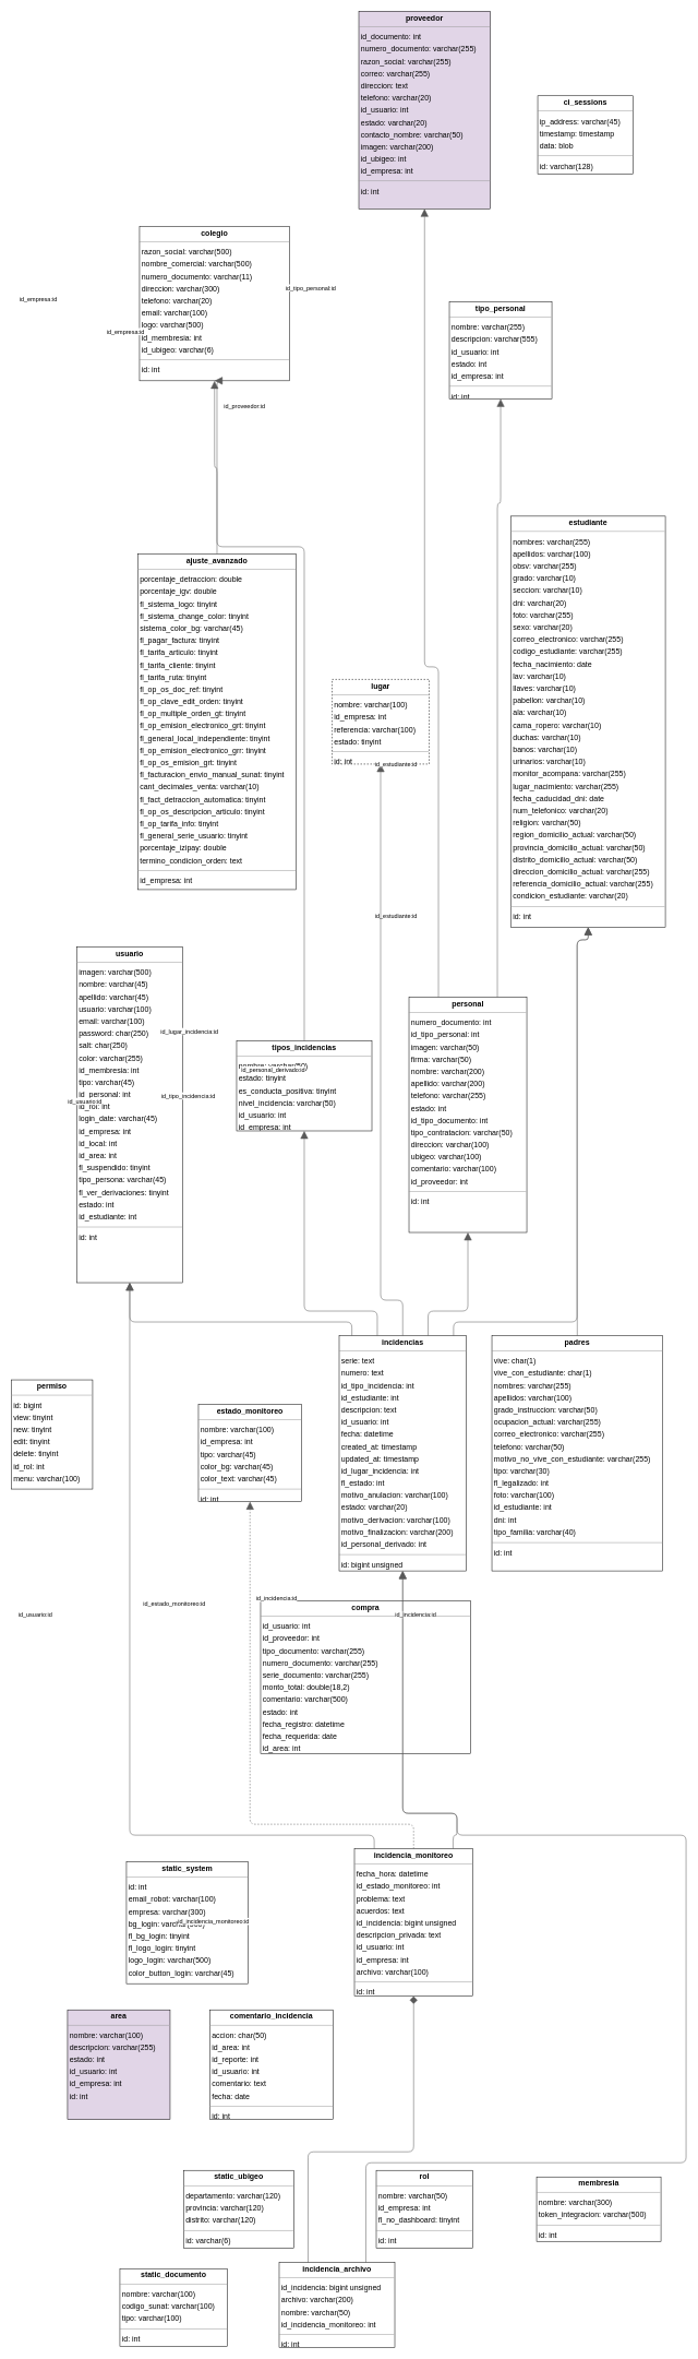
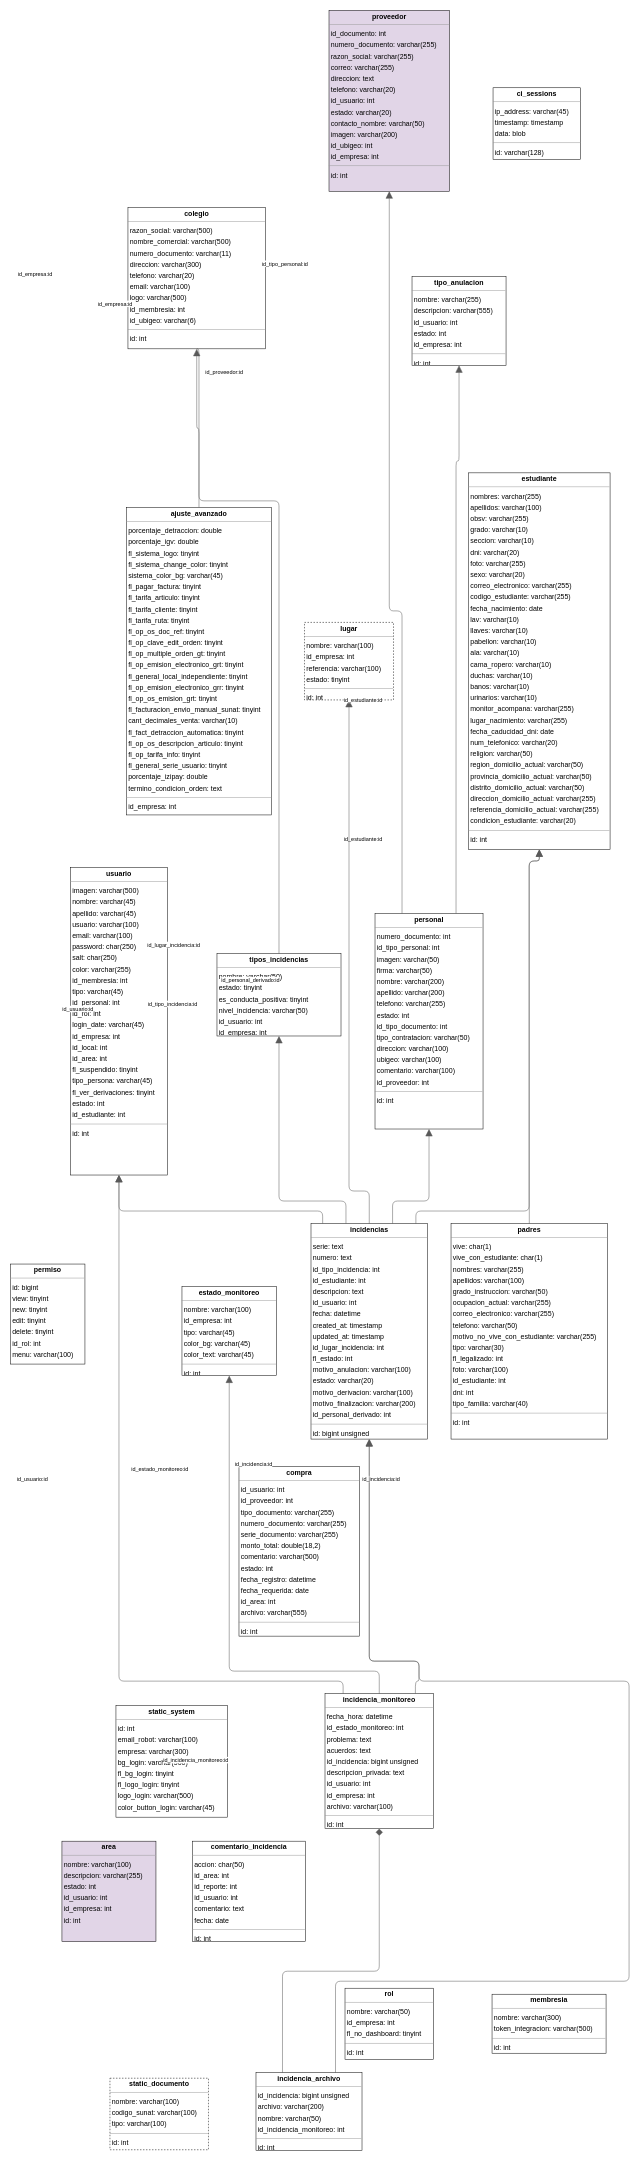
- <mxCell id="23" value="&lt;p style=&quot;margin:0px;margin-top:4px;text-align:center;&quot;&gt;&lt;b&gt;tipo_personal&lt;/b&gt;&lt;/p&gt;&lt;hr size=&quot;1&quot;/&gt;&lt;p style=&quot;margin:0 0 0 4px;line-height:1.6;&quot;&gt; nombre: varchar(255)&lt;br/&gt; descripcion: varchar(555)&lt;br/&gt; id_usuario: int&lt;br/&gt; estado: int&lt;br/&gt; id_empresa: int&lt;/p&gt;&lt;hr size=&quot;1&quot;/&gt;&lt;p style=&quot;margin:0 0 0 4px;line-height:1.6;&quot;&gt; id: int&lt;/p&gt;" style="verticalAlign=top;align=left;overflow=fill;fontSize=14;fontFamily=Helvetica;html=1;rounded=0;shadow=0;comic=0;labelBackgroundColor=none;strokeWidth=1;" parent="1" vertex="1"><mxGeometry x="823" y="552" width="188" height="178" as="geometry" /></mxCell>
+ <mxCell id="23" value="&lt;p style=&quot;margin:0px;margin-top:4px;text-align:center;&quot;&gt;&lt;b&gt;tipo_anulacion&lt;/b&gt;&lt;/p&gt;&lt;hr size=&quot;1&quot;/&gt;&lt;p style=&quot;margin:0 0 0 4px;line-height:1.6;&quot;&gt; nombre: varchar(255)&lt;br/&gt; descripcion: varchar(555)&lt;br/&gt; id_usuario: int&lt;br/&gt; estado: int&lt;br/&gt; id_empresa: int&lt;/p&gt;&lt;hr size=&quot;1&quot;/&gt;&lt;p style=&quot;margin:0 0 0 4px;line-height:1.6;&quot;&gt; id: int&lt;/p&gt;" style="verticalAlign=top;align=left;overflow=fill;fontSize=14;fontFamily=Helvetica;html=1;rounded=0;shadow=0;comic=0;labelBackgroundColor=none;strokeWidth=1;" parent="1" vertex="1"><mxGeometry x="823" y="552" width="188" height="178" as="geometry" /></mxCell>
- <mxCell id="54" value="" style="html=1;rounded=1;edgeStyle=orthogonalEdgeStyle;dashed=0;startArrow=none;endArrow=block;endSize=12;strokeColor=#595959;exitX=0.500;exitY=0.000;exitDx=0;exitDy=0;entryX=0.500;entryY=1.000;entryDx=0;entryDy=0;" parent="1" source="24" target="7" edge="1"><mxGeometry width="50" height="50" relative="1" as="geometry"><Array as="points"><mxPoint x="557" y="1001" /><mxPoint x="397" y="1001" /></Array></mxGeometry></mxCell>
+ <mxCell id="54" value="" style="html=1;rounded=1;edgeStyle=orthogonalEdgeStyle;dashed=0;startArrow=none;endArrow=none;endSize=12;strokeColor=#595959;exitX=0.500;exitY=0.000;exitDx=0;exitDy=0;entryX=0.500;entryY=1.000;entryDx=0;entryDy=0;" parent="1" source="24" target="7" edge="1"><mxGeometry width="50" height="50" relative="1" as="geometry"><Array as="points"><mxPoint x="557" y="1001" /><mxPoint x="397" y="1001" /></Array></mxGeometry></mxCell>
- <mxCell id="6" value="&lt;p style=&quot;margin:0px;margin-top:4px;text-align:center;&quot;&gt;&lt;b&gt;compra&lt;/b&gt;&lt;/p&gt;&lt;hr size=&quot;1&quot;/&gt;&lt;p style=&quot;margin:0 0 0 4px;line-height:1.6;&quot;&gt; id_usuario: int&lt;br/&gt; id_proveedor: int&lt;br/&gt; tipo_documento: varchar(255)&lt;br/&gt; numero_documento: varchar(255)&lt;br/&gt; serie_documento: varchar(255)&lt;br/&gt; monto_total: double(18,2)&lt;br/&gt; comentario: varchar(500)&lt;br/&gt; estado: int&lt;br/&gt; fecha_registro: datetime&lt;br/&gt; fecha_requerida: date&lt;br/&gt; id_area: int&lt;br/&gt; archivo: varchar(555)&lt;/p&gt;&lt;hr size=&quot;1&quot;/&gt;&lt;p style=&quot;margin:0 0 0 4px;line-height:1.6;&quot;&gt; id: int&lt;/p&gt;" style="verticalAlign=top;align=left;overflow=fill;fontSize=14;fontFamily=Helvetica;html=1;rounded=0;shadow=0;comic=0;labelBackgroundColor=none;strokeWidth=1;" parent="1" vertex="1"><mxGeometry x="477" y="2932" width="385" height="280" as="geometry" /></mxCell>
+ <mxCell id="6" value="&lt;p style=&quot;margin:0px;margin-top:4px;text-align:center;&quot;&gt;&lt;b&gt;compra&lt;/b&gt;&lt;/p&gt;&lt;hr size=&quot;1&quot;/&gt;&lt;p style=&quot;margin:0 0 0 4px;line-height:1.6;&quot;&gt; id_usuario: int&lt;br/&gt; id_proveedor: int&lt;br/&gt; tipo_documento: varchar(255)&lt;br/&gt; numero_documento: varchar(255)&lt;br/&gt; serie_documento: varchar(255)&lt;br/&gt; monto_total: double(18,2)&lt;br/&gt; comentario: varchar(500)&lt;br/&gt; estado: int&lt;br/&gt; fecha_registro: datetime&lt;br/&gt; fecha_requerida: date&lt;br/&gt; id_area: int&lt;br/&gt; archivo: varchar(555)&lt;/p&gt;&lt;hr size=&quot;1&quot;/&gt;&lt;p style=&quot;margin:0 0 0 4px;line-height:1.6;&quot;&gt; id: int&lt;/p&gt;" style="verticalAlign=top;align=left;overflow=fill;fontSize=14;fontFamily=Helvetica;html=1;rounded=0;shadow=0;comic=0;labelBackgroundColor=none;strokeWidth=1;" parent="1" vertex="1"><mxGeometry x="477" y="2932" width="241" height="339" as="geometry" /></mxCell>
- <mxCell id="32" value="" style="html=1;rounded=1;edgeStyle=orthogonalEdgeStyle;dashed=1;startArrow=none;endArrow=block;endSize=12;strokeColor=#595959;exitX=0.500;exitY=0.000;exitDx=0;exitDy=0;entryX=0.500;entryY=1.000;entryDx=0;entryDy=0;" parent="1" source="11" target="8" edge="1"><mxGeometry width="50" height="50" relative="1" as="geometry"><Array as="points"><mxPoint x="757" y="3341" /><mxPoint x="457" y="3341" /></Array></mxGeometry></mxCell>
+ <mxCell id="32" value="" style="html=1;rounded=1;edgeStyle=orthogonalEdgeStyle;dashed=0;startArrow=none;endArrow=block;endSize=12;strokeColor=#595959;exitX=0.500;exitY=0.000;exitDx=0;exitDy=0;entryX=0.500;entryY=1.000;entryDx=0;entryDy=0;" parent="1" source="11" target="8" edge="1"><mxGeometry width="50" height="50" relative="1" as="geometry"><Array as="points"><mxPoint x="757" y="3341" /><mxPoint x="457" y="3341" /></Array></mxGeometry></mxCell>
- <mxCell id="22" value="&lt;p style=&quot;margin:0px;margin-top:4px;text-align:center;&quot;&gt;&lt;b&gt;static_ubigeo&lt;/b&gt;&lt;/p&gt;&lt;hr size=&quot;1&quot;/&gt;&lt;p style=&quot;margin:0 0 0 4px;line-height:1.6;&quot;&gt; departamento: varchar(120)&lt;br/&gt; provincia: varchar(120)&lt;br/&gt; distrito: varchar(120)&lt;/p&gt;&lt;hr size=&quot;1&quot;/&gt;&lt;p style=&quot;margin:0 0 0 4px;line-height:1.6;&quot;&gt; id: varchar(6)&lt;/p&gt;" style="verticalAlign=top;align=left;overflow=fill;fontSize=14;fontFamily=Helvetica;html=1;rounded=0;shadow=0;comic=0;labelBackgroundColor=none;strokeWidth=1;" parent="1" vertex="1"><mxGeometry x="336" y="3975" width="202" height="143" as="geometry" /></mxCell>
- <mxCell id="20" value="&lt;p style=&quot;margin:0px;margin-top:4px;text-align:center;&quot;&gt;&lt;b&gt;static_documento&lt;/b&gt;&lt;/p&gt;&lt;hr size=&quot;1&quot;/&gt;&lt;p style=&quot;margin:0 0 0 4px;line-height:1.6;&quot;&gt; nombre: varchar(100)&lt;br/&gt; codigo_sunat: varchar(100)&lt;br/&gt; tipo: varchar(100)&lt;/p&gt;&lt;hr size=&quot;1&quot;/&gt;&lt;p style=&quot;margin:0 0 0 4px;line-height:1.6;&quot;&gt; id: int&lt;/p&gt;" style="verticalAlign=top;align=left;overflow=fill;fontSize=14;fontFamily=Helvetica;html=1;rounded=0;shadow=0;comic=0;labelBackgroundColor=none;strokeWidth=1;" parent="1" vertex="1"><mxGeometry x="219" y="4155" width="197" height="143" as="geometry" /></mxCell>
+ <mxCell id="20" value="&lt;p style=&quot;margin:0px;margin-top:4px;text-align:center;&quot;&gt;&lt;b&gt;static_documento&lt;/b&gt;&lt;/p&gt;&lt;hr size=&quot;1&quot;/&gt;&lt;p style=&quot;margin:0 0 0 4px;line-height:1.6;&quot;&gt; nombre: varchar(100)&lt;br/&gt; codigo_sunat: varchar(100)&lt;br/&gt; tipo: varchar(100)&lt;/p&gt;&lt;hr size=&quot;1&quot;/&gt;&lt;p style=&quot;margin:0 0 0 4px;line-height:1.6;&quot;&gt; id: int&lt;/p&gt;" style="verticalAlign=top;align=left;overflow=fill;fontSize=14;fontFamily=Helvetica;html=1;rounded=0;shadow=0;comic=0;labelBackgroundColor=none;strokeWidth=1;dashed=1;" parent="1" vertex="1"><mxGeometry x="219" y="4155" width="197" height="143" as="geometry" /></mxCell>
